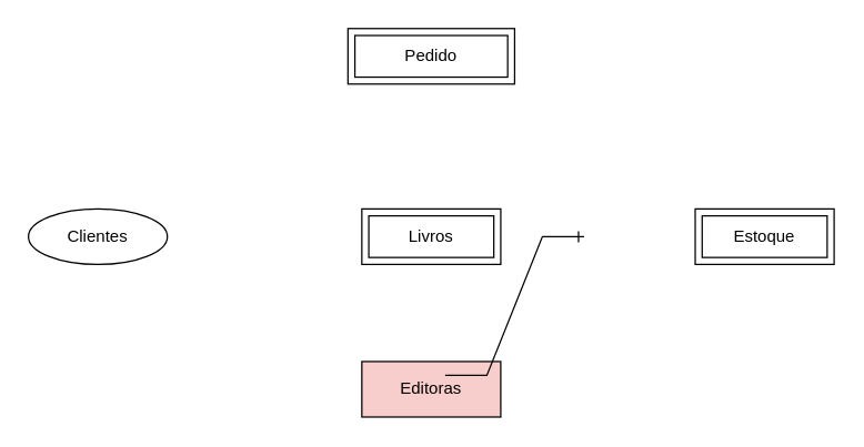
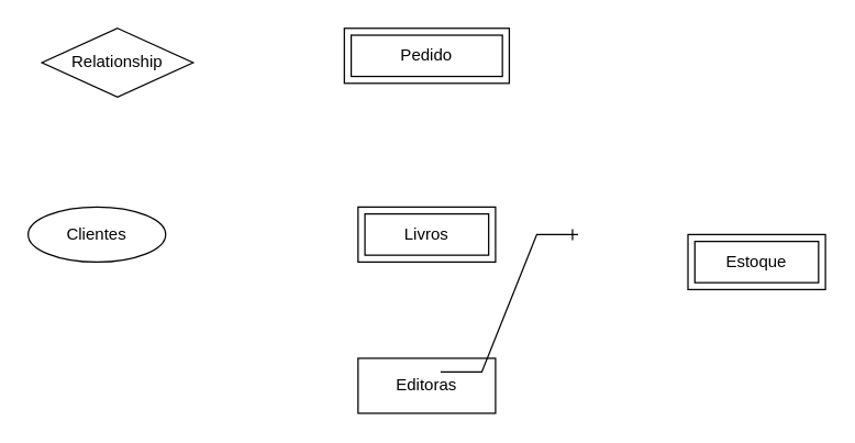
+ <mxCell id="7" value="Relationship" style="shape=rhombus;perimeter=rhombusPerimeter;whiteSpace=wrap;html=1;align=center;" vertex="1" parent="1"><mxGeometry x="30" y="20" width="110" height="50" as="geometry" /></mxCell>
- <mxCell id="6" value="Estoque" style="shape=ext;margin=3;double=1;whiteSpace=wrap;html=1;align=center;" vertex="1" parent="1"><mxGeometry x="500" y="150" width="100" height="40" as="geometry" /></mxCell>
+ <mxCell id="6" value="Estoque" style="shape=ext;margin=3;double=1;whiteSpace=wrap;html=1;align=center;" vertex="1" parent="1"><mxGeometry x="500" y="170" width="100" height="40" as="geometry" /></mxCell>
- <mxCell id="3" value="Editoras" style="whiteSpace=wrap;html=1;align=center;fillColor=#f8cecc;" vertex="1" parent="1"><mxGeometry x="260" y="260" width="100" height="40" as="geometry" /></mxCell>
+ <mxCell id="3" value="Editoras" style="whiteSpace=wrap;html=1;align=center;" vertex="1" parent="1"><mxGeometry x="260" y="260" width="100" height="40" as="geometry" /></mxCell>
